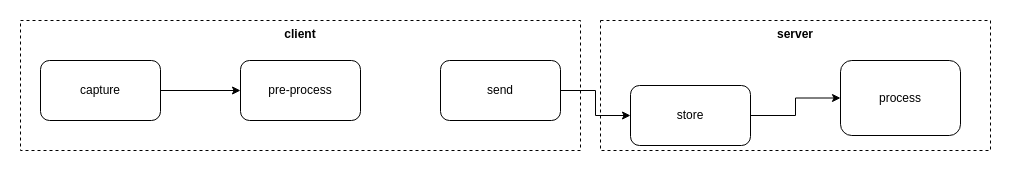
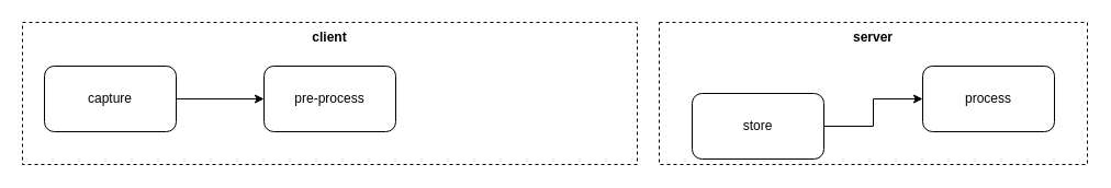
- <mxCell id="6" value="send" style="rounded=1;whiteSpace=wrap;html=1;" parent="1" vertex="1"><mxGeometry x="440" y="60" width="120" height="60" as="geometry" /></mxCell>
- <mxCell id="9" value="process" style="rounded=1;whiteSpace=wrap;html=1;" parent="1" vertex="1"><mxGeometry x="840" y="60" width="120" height="75" as="geometry" /></mxCell>
+ <mxCell id="9" value="process" style="rounded=1;whiteSpace=wrap;html=1;" parent="1" vertex="1"><mxGeometry x="840" y="60" width="120" height="60" as="geometry" /></mxCell>
- <mxCell id="5" value="" style="edgeStyle=orthogonalEdgeStyle;rounded=0;orthogonalLoop=1;jettySize=auto;html=1;" parent="1" source="6" target="8" edge="1"><mxGeometry relative="1" as="geometry" /></mxCell>
